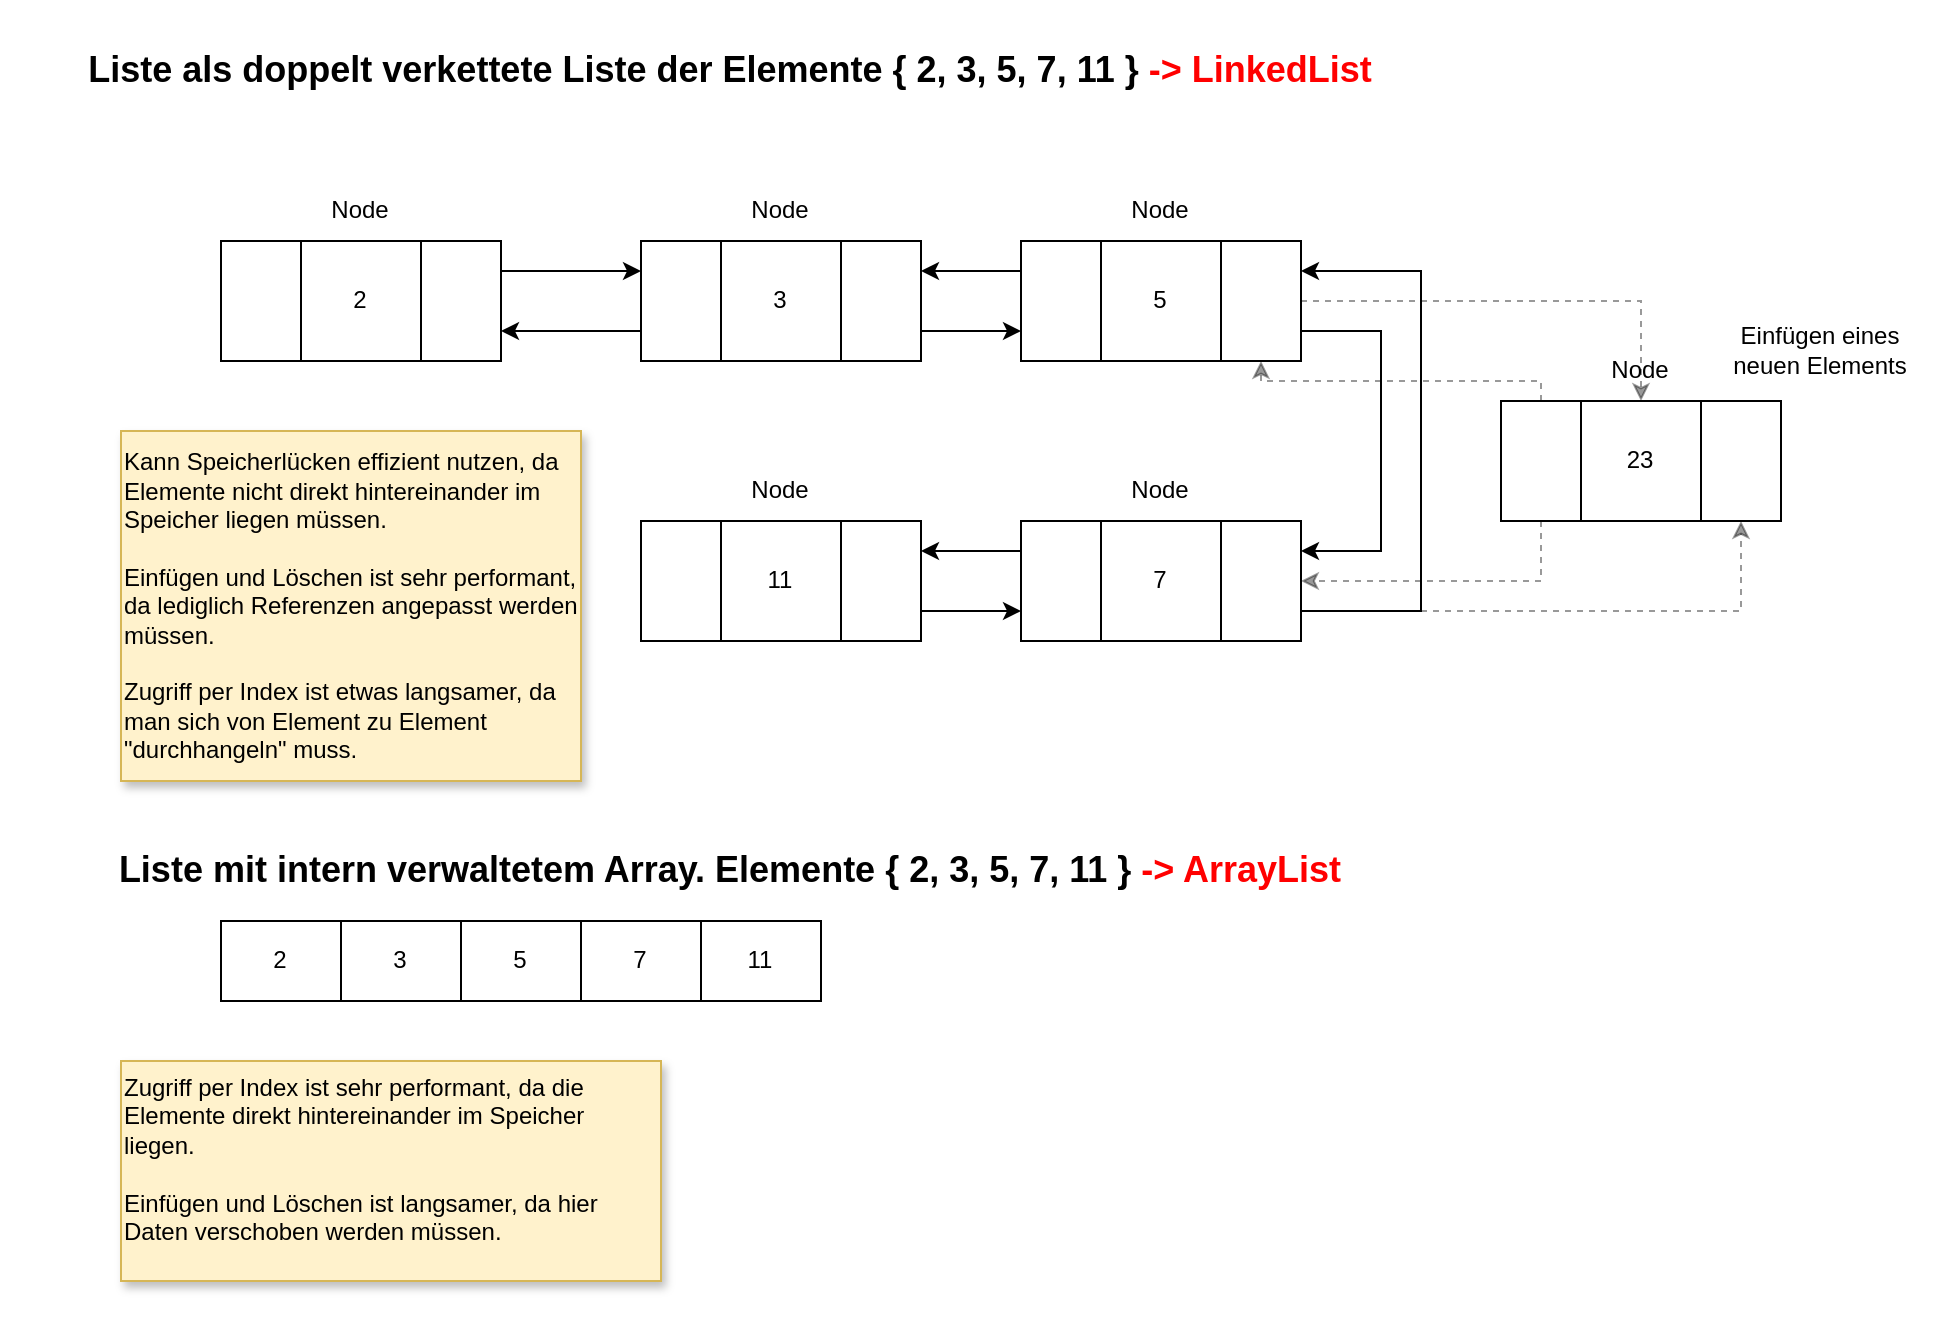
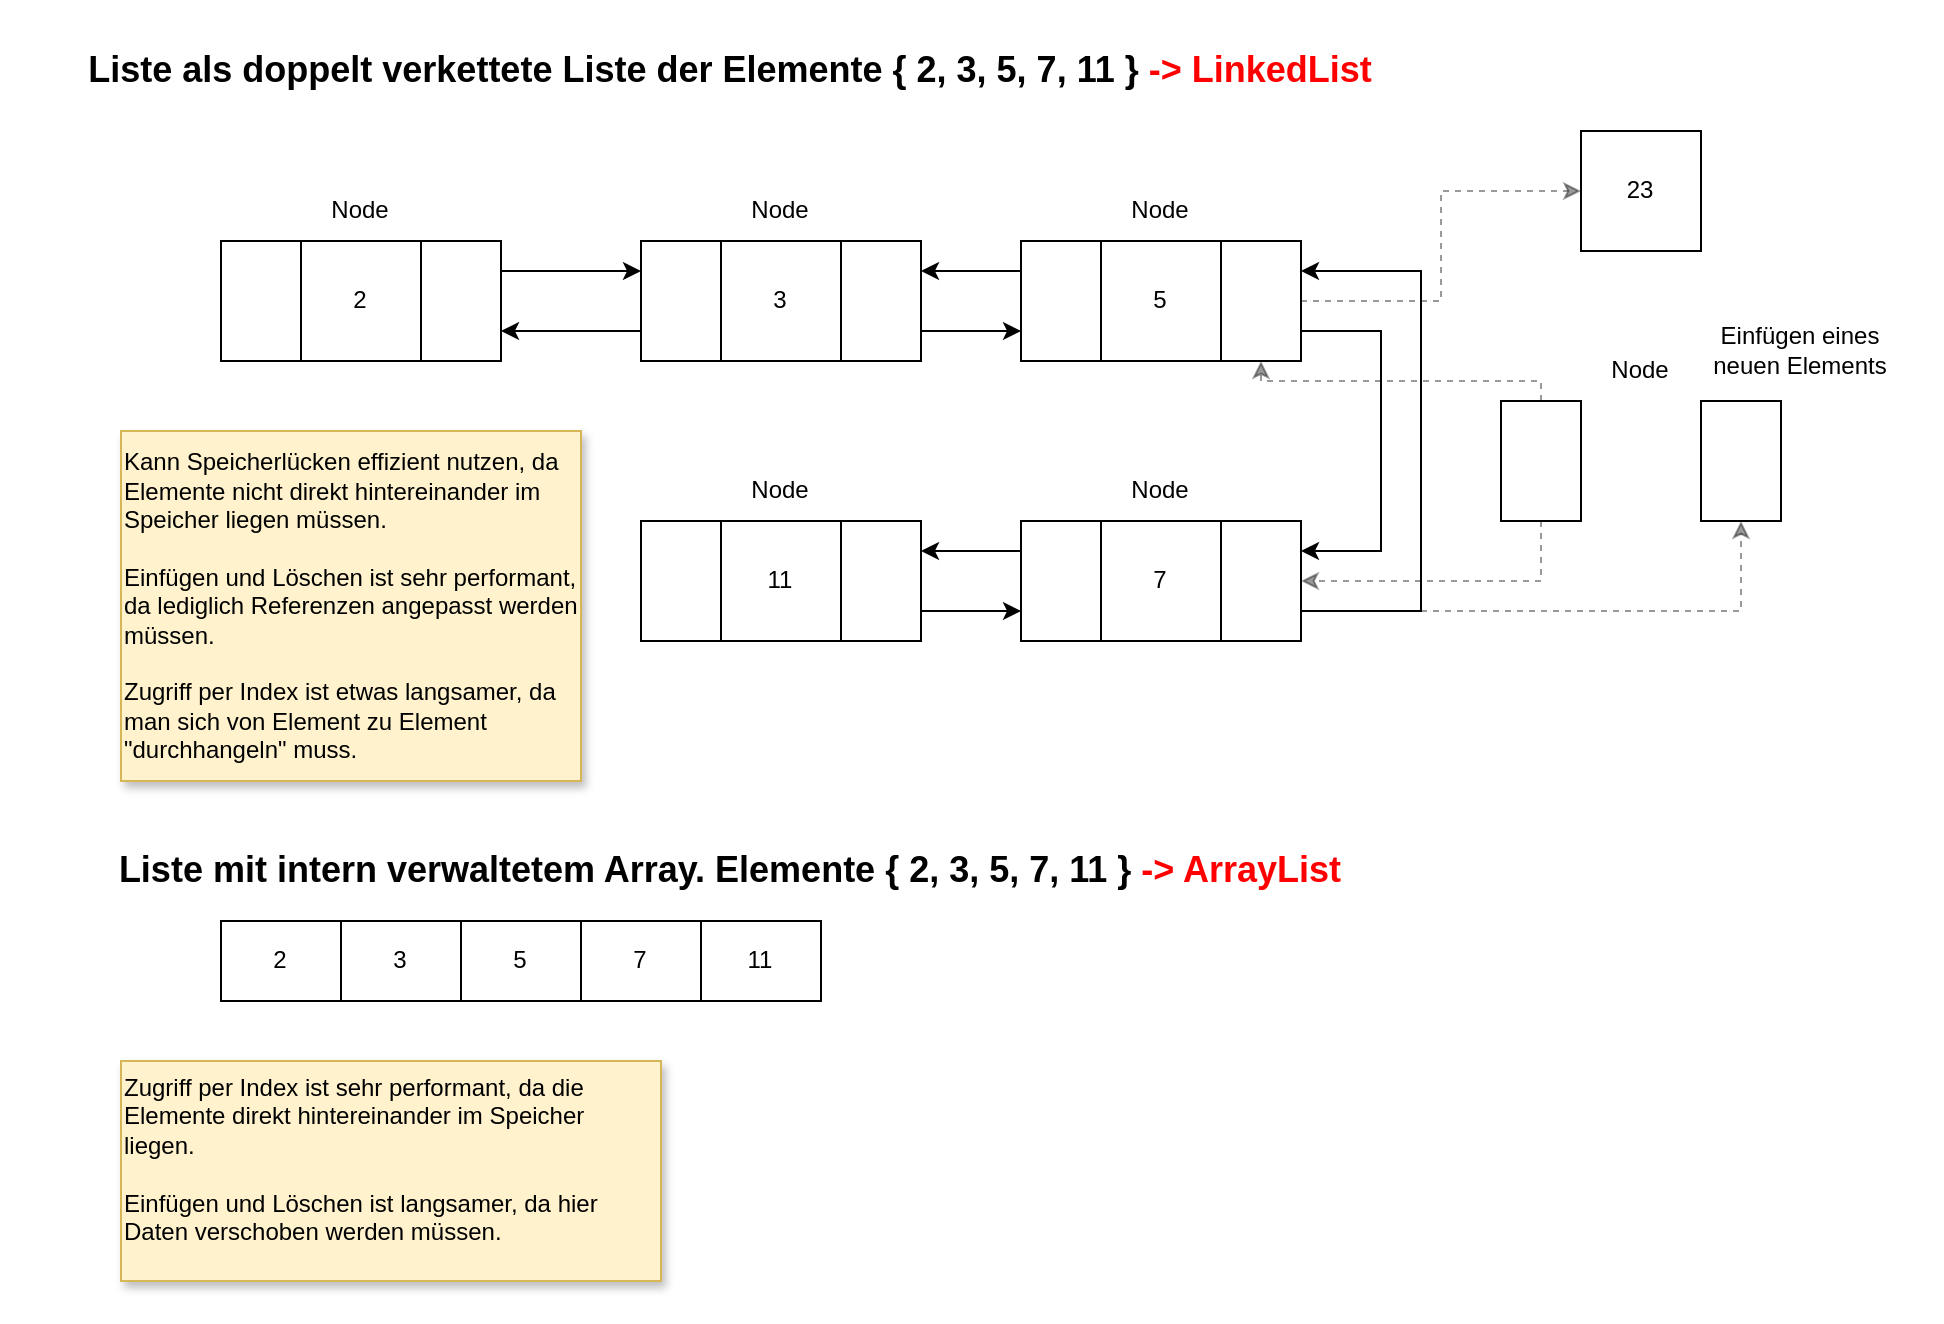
- <mxCell id="47" value="Einfügen eines neuen Elements" style="text;html=1;strokeColor=none;fillColor=none;align=center;verticalAlign=middle;whiteSpace=wrap;rounded=0;opacity=40;" vertex="1" parent="1"><mxGeometry x="860" y="160" width="100" height="30" as="geometry" /></mxCell>
+ <mxCell id="47" value="Einfügen eines neuen Elements" style="text;html=1;strokeColor=none;fillColor=none;align=center;verticalAlign=middle;whiteSpace=wrap;rounded=0;opacity=40;" vertex="1" parent="1"><mxGeometry x="850" y="160" width="100" height="30" as="geometry" /></mxCell>
- <mxCell id="44" value="23" style="rounded=0;whiteSpace=wrap;html=1;" vertex="1" parent="1"><mxGeometry x="790" y="200" width="60" height="60" as="geometry" /></mxCell>
+ <mxCell id="44" value="23" style="rounded=0;whiteSpace=wrap;html=1;" vertex="1" parent="1"><mxGeometry x="790" y="65" width="60" height="60" as="geometry" /></mxCell>
